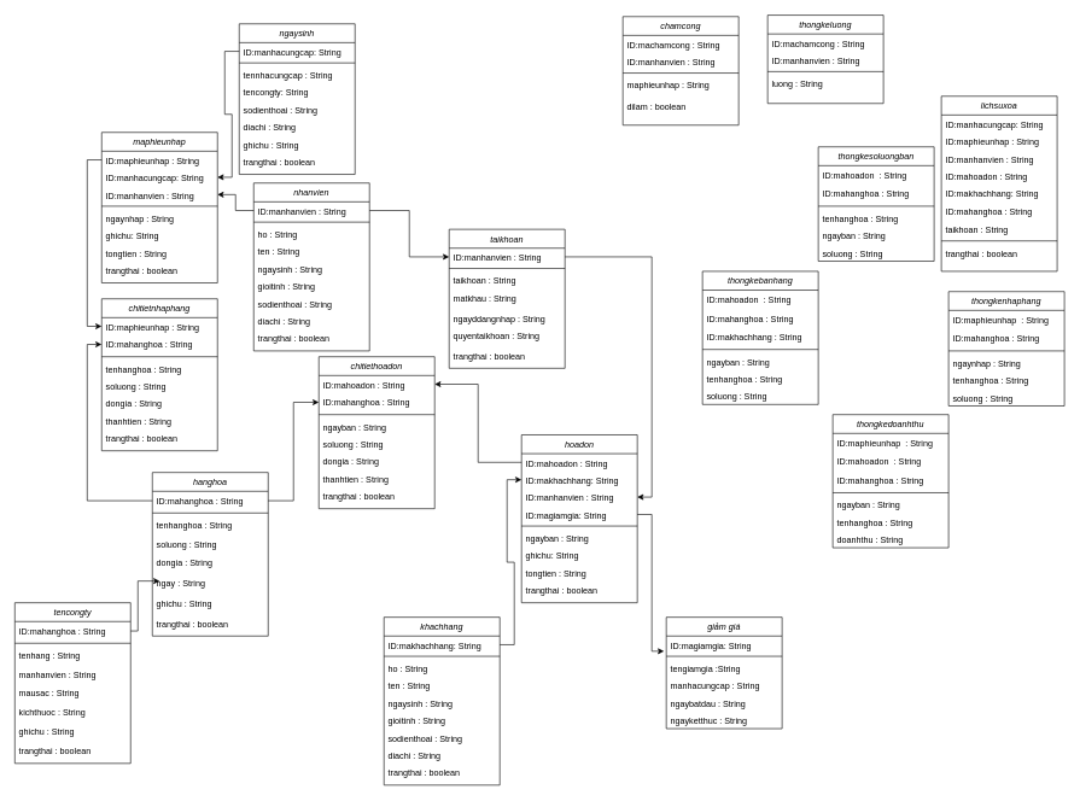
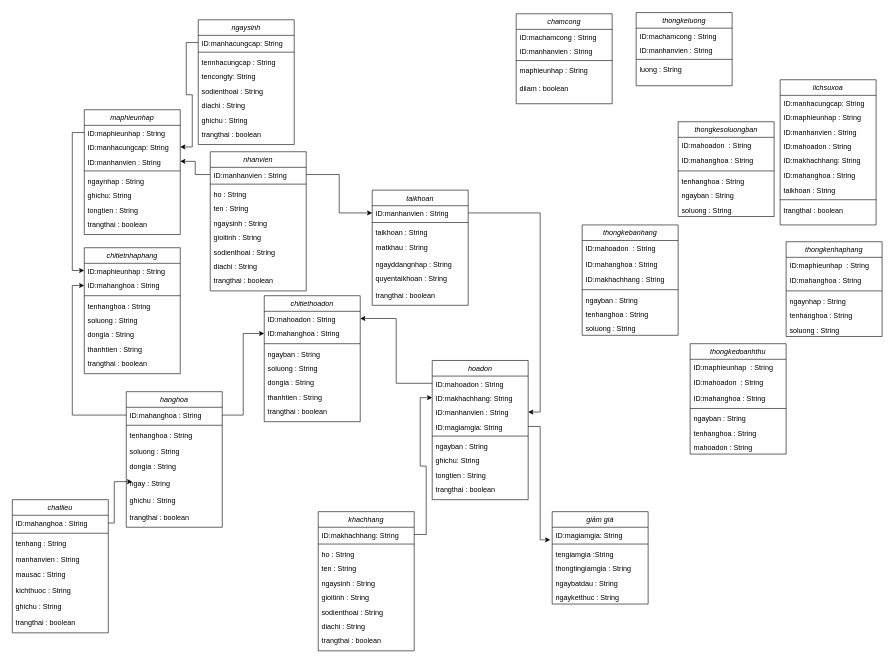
- <mxCell id="142" value="doanhthu : String" style="text;align=left;verticalAlign=top;spacingLeft=4;spacingRight=4;overflow=hidden;rotatable=0;points=[[0,0.5],[1,0.5]];portConstraint=eastwest;" parent="135" vertex="1"><mxGeometry y="160" width="160" height="24" as="geometry" /></mxCell>
+ <mxCell id="142" value="mahoadon : String" style="text;align=left;verticalAlign=top;spacingLeft=4;spacingRight=4;overflow=hidden;rotatable=0;points=[[0,0.5],[1,0.5]];portConstraint=eastwest;" parent="135" vertex="1"><mxGeometry y="160" width="160" height="24" as="geometry" /></mxCell>
- <mxCell id="11" value="tencongty" style="swimlane;fontStyle=2;align=center;verticalAlign=top;childLayout=stackLayout;horizontal=1;startSize=26;horizontalStack=0;resizeParent=1;resizeLast=0;collapsible=1;marginBottom=0;rounded=0;shadow=0;strokeWidth=1;" parent="1" vertex="1"><mxGeometry x="20" y="832" width="160" height="222" as="geometry"><mxRectangle x="230" y="140" width="160" height="26" as="alternateBounds" /></mxGeometry></mxCell>
+ <mxCell id="11" value="chatlieu" style="swimlane;fontStyle=2;align=center;verticalAlign=top;childLayout=stackLayout;horizontal=1;startSize=26;horizontalStack=0;resizeParent=1;resizeLast=0;collapsible=1;marginBottom=0;rounded=0;shadow=0;strokeWidth=1;" parent="1" vertex="1"><mxGeometry x="20" y="832" width="160" height="222" as="geometry"><mxRectangle x="230" y="140" width="160" height="26" as="alternateBounds" /></mxGeometry></mxCell>
- <mxCell id="157" value="manhacungcap : String" style="text;align=left;verticalAlign=top;spacingLeft=4;spacingRight=4;overflow=hidden;rotatable=0;points=[[0,0.5],[1,0.5]];portConstraint=eastwest;" vertex="1" parent="153"><mxGeometry y="82" width="160" height="24" as="geometry" /></mxCell>
+ <mxCell id="157" value="thongtingiamgia : String" style="text;align=left;verticalAlign=top;spacingLeft=4;spacingRight=4;overflow=hidden;rotatable=0;points=[[0,0.5],[1,0.5]];portConstraint=eastwest;" vertex="1" parent="153"><mxGeometry y="82" width="160" height="24" as="geometry" /></mxCell>
